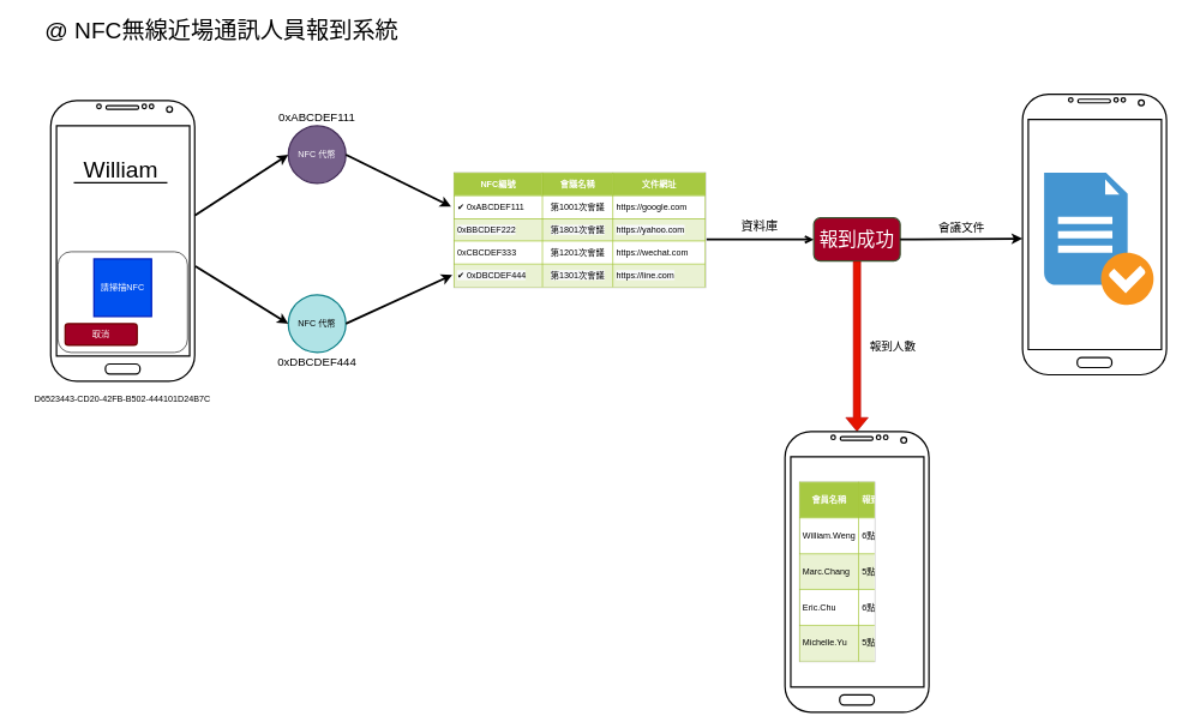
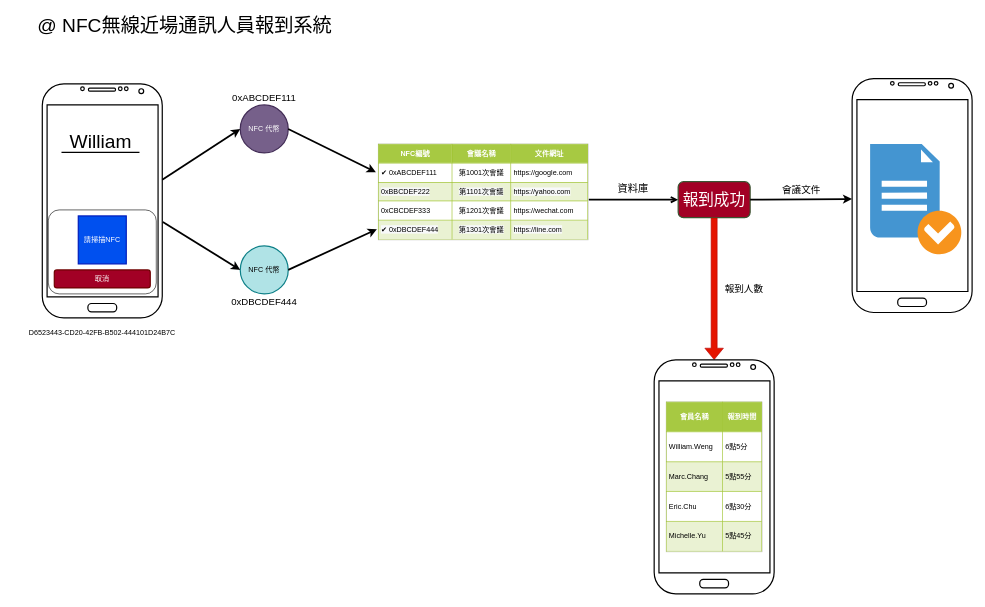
- <mxCell id="8" value="&lt;table border=&quot;1&quot; width=&quot;100%&quot; cellpadding=&quot;4&quot; style=&quot;width: 100% ; height: 100% ; border-collapse: collapse&quot;&gt;&lt;tbody&gt;&lt;tr style=&quot;background-color: #a7c942 ; color: #ffffff ; border: 1px solid #98bf21&quot;&gt;&lt;th align=&quot;left&quot; style=&quot;text-align: center&quot;&gt;NFC編號&lt;/th&gt;&lt;th align=&quot;left&quot; style=&quot;text-align: center&quot;&gt;會議名稱&lt;/th&gt;&lt;th align=&quot;left&quot; style=&quot;text-align: center&quot;&gt;文件網址&lt;/th&gt;&lt;/tr&gt;&lt;tr style=&quot;border: 1px solid #98bf21&quot;&gt;&lt;td&gt;✔ 0xABCDEF111&lt;/td&gt;&lt;td style=&quot;text-align: center&quot;&gt;第1001次會議&lt;/td&gt;&lt;td&gt;https://google.com&lt;/td&gt;&lt;/tr&gt;&lt;tr style=&quot;background-color: #eaf2d3 ; border: 1px solid #98bf21&quot;&gt;&lt;td&gt;&lt;span style=&quot;text-align: center ; white-space: normal ; background-color: rgb(248 , 249 , 250)&quot;&gt;0xBBCDEF222&lt;/span&gt;&lt;/td&gt;&lt;td style=&quot;text-align: center&quot;&gt;&lt;span style=&quot;background-color: rgb(248 , 249 , 250)&quot;&gt;第1801次會議&lt;/span&gt;&lt;/td&gt;&lt;td&gt;&lt;span style=&quot;background-color: rgb(248 , 249 , 250)&quot;&gt;https://yahoo.com&lt;/span&gt;&lt;/td&gt;&lt;/tr&gt;&lt;tr style=&quot;border: 1px solid #98bf21&quot;&gt;&lt;td&gt;&lt;span style=&quot;text-align: center ; white-space: normal&quot;&gt;0xCBCDEF333&lt;/span&gt;&lt;/td&gt;&lt;td style=&quot;text-align: center&quot;&gt;第1201次會議&lt;/td&gt;&lt;td&gt;https://wechat.com&lt;/td&gt;&lt;/tr&gt;&lt;tr style=&quot;background-color: #eaf2d3 ; border: 1px solid #98bf21&quot;&gt;&lt;td&gt;&lt;span style=&quot;text-align: center ; white-space: normal ; background-color: rgb(248 , 249 , 250)&quot;&gt;✔ 0xDBCDEF444&lt;/span&gt;&lt;/td&gt;&lt;td style=&quot;text-align: center&quot;&gt;&lt;span style=&quot;background-color: rgb(248 , 249 , 250)&quot;&gt;第1301次會議&lt;/span&gt;&lt;/td&gt;&lt;td&gt;&lt;span style=&quot;background-color: rgb(248 , 249 , 250)&quot;&gt;https://line.com&lt;/span&gt;&lt;br&gt;&lt;/td&gt;&lt;/tr&gt;&lt;/tbody&gt;&lt;/table&gt;" style="text;html=1;strokeColor=#c0c0c0;fillColor=#ffffff;overflow=fill;rounded=0;" parent="1" vertex="1"><mxGeometry x="630" y="239" width="350" height="160" as="geometry" /></mxCell>
+ <mxCell id="8" value="&lt;table border=&quot;1&quot; width=&quot;100%&quot; cellpadding=&quot;4&quot; style=&quot;width: 100% ; height: 100% ; border-collapse: collapse&quot;&gt;&lt;tbody&gt;&lt;tr style=&quot;background-color: #a7c942 ; color: #ffffff ; border: 1px solid #98bf21&quot;&gt;&lt;th align=&quot;left&quot; style=&quot;text-align: center&quot;&gt;NFC編號&lt;/th&gt;&lt;th align=&quot;left&quot; style=&quot;text-align: center&quot;&gt;會議名稱&lt;/th&gt;&lt;th align=&quot;left&quot; style=&quot;text-align: center&quot;&gt;文件網址&lt;/th&gt;&lt;/tr&gt;&lt;tr style=&quot;border: 1px solid #98bf21&quot;&gt;&lt;td&gt;✔ 0xABCDEF111&lt;/td&gt;&lt;td style=&quot;text-align: center&quot;&gt;第1001次會議&lt;/td&gt;&lt;td&gt;https://google.com&lt;/td&gt;&lt;/tr&gt;&lt;tr style=&quot;background-color: #eaf2d3 ; border: 1px solid #98bf21&quot;&gt;&lt;td&gt;&lt;span style=&quot;text-align: center ; white-space: normal ; background-color: rgb(248 , 249 , 250)&quot;&gt;0xBBCDEF222&lt;/span&gt;&lt;/td&gt;&lt;td style=&quot;text-align: center&quot;&gt;&lt;span style=&quot;background-color: rgb(248 , 249 , 250)&quot;&gt;第1101次會議&lt;/span&gt;&lt;/td&gt;&lt;td&gt;&lt;span style=&quot;background-color: rgb(248 , 249 , 250)&quot;&gt;https://yahoo.com&lt;/span&gt;&lt;/td&gt;&lt;/tr&gt;&lt;tr style=&quot;border: 1px solid #98bf21&quot;&gt;&lt;td&gt;&lt;span style=&quot;text-align: center ; white-space: normal&quot;&gt;0xCBCDEF333&lt;/span&gt;&lt;/td&gt;&lt;td style=&quot;text-align: center&quot;&gt;第1201次會議&lt;/td&gt;&lt;td&gt;https://wechat.com&lt;/td&gt;&lt;/tr&gt;&lt;tr style=&quot;background-color: #eaf2d3 ; border: 1px solid #98bf21&quot;&gt;&lt;td&gt;&lt;span style=&quot;text-align: center ; white-space: normal ; background-color: rgb(248 , 249 , 250)&quot;&gt;✔ 0xDBCDEF444&lt;/span&gt;&lt;/td&gt;&lt;td style=&quot;text-align: center&quot;&gt;&lt;span style=&quot;background-color: rgb(248 , 249 , 250)&quot;&gt;第1301次會議&lt;/span&gt;&lt;/td&gt;&lt;td&gt;&lt;span style=&quot;background-color: rgb(248 , 249 , 250)&quot;&gt;https://line.com&lt;/span&gt;&lt;br&gt;&lt;/td&gt;&lt;/tr&gt;&lt;/tbody&gt;&lt;/table&gt;" style="text;html=1;strokeColor=#c0c0c0;fillColor=#ffffff;overflow=fill;rounded=0;" parent="1" vertex="1"><mxGeometry x="630" y="239" width="350" height="160" as="geometry" /></mxCell>
- <mxCell id="4" value="取消" style="rounded=1;whiteSpace=wrap;html=1;strokeWidth=2;fillColor=#a20025;strokeColor=#6F0000;fontColor=#ffffff;" parent="1" vertex="1"><mxGeometry x="90" y="449" width="100" height="30" as="geometry" /></mxCell>
+ <mxCell id="4" value="取消" style="rounded=1;whiteSpace=wrap;html=1;strokeWidth=2;fillColor=#a20025;strokeColor=#6F0000;fontColor=#ffffff;" parent="1" vertex="1"><mxGeometry x="90" y="449" width="160" height="30" as="geometry" /></mxCell>
- <mxCell id="24" value="&lt;table border=&quot;1&quot; width=&quot;100%&quot; cellpadding=&quot;4&quot; style=&quot;width: 100% ; height: 100% ; border-collapse: collapse&quot;&gt;&lt;tbody&gt;&lt;tr style=&quot;background-color: #a7c942 ; color: #ffffff ; border: 1px solid #98bf21&quot;&gt;&lt;th align=&quot;left&quot; style=&quot;text-align: center&quot;&gt;會員名稱&lt;/th&gt;&lt;th align=&quot;left&quot; style=&quot;text-align: center&quot;&gt;報到時間&lt;/th&gt;&lt;/tr&gt;&lt;tr style=&quot;border: 1px solid #98bf21&quot;&gt;&lt;td&gt;William.Weng&lt;/td&gt;&lt;td&gt;6點5分&lt;/td&gt;&lt;/tr&gt;&lt;tr style=&quot;background-color: #eaf2d3 ; border: 1px solid #98bf21&quot;&gt;&lt;td&gt;Marc.Chang&lt;/td&gt;&lt;td&gt;5點55分&lt;/td&gt;&lt;/tr&gt;&lt;tr style=&quot;border: 1px solid #98bf21&quot;&gt;&lt;td&gt;Eric.Chu&lt;/td&gt;&lt;td&gt;6點30分&lt;/td&gt;&lt;/tr&gt;&lt;tr style=&quot;background-color: #eaf2d3 ; border: 1px solid #98bf21&quot;&gt;&lt;td&gt;Michelle.Yu&lt;/td&gt;&lt;td&gt;5點45分&lt;/td&gt;&lt;/tr&gt;&lt;/tbody&gt;&lt;/table&gt;" style="text;html=1;strokeColor=#c0c0c0;fillColor=#ffffff;overflow=fill;rounded=0;fontSize=12;" parent="1" vertex="1"><mxGeometry x="1110" y="669" width="105" height="250" as="geometry" /></mxCell>
+ <mxCell id="24" value="&lt;table border=&quot;1&quot; width=&quot;100%&quot; cellpadding=&quot;4&quot; style=&quot;width: 100% ; height: 100% ; border-collapse: collapse&quot;&gt;&lt;tbody&gt;&lt;tr style=&quot;background-color: #a7c942 ; color: #ffffff ; border: 1px solid #98bf21&quot;&gt;&lt;th align=&quot;left&quot; style=&quot;text-align: center&quot;&gt;會員名稱&lt;/th&gt;&lt;th align=&quot;left&quot; style=&quot;text-align: center&quot;&gt;報到時間&lt;/th&gt;&lt;/tr&gt;&lt;tr style=&quot;border: 1px solid #98bf21&quot;&gt;&lt;td&gt;William.Weng&lt;/td&gt;&lt;td&gt;6點5分&lt;/td&gt;&lt;/tr&gt;&lt;tr style=&quot;background-color: #eaf2d3 ; border: 1px solid #98bf21&quot;&gt;&lt;td&gt;Marc.Chang&lt;/td&gt;&lt;td&gt;5點55分&lt;/td&gt;&lt;/tr&gt;&lt;tr style=&quot;border: 1px solid #98bf21&quot;&gt;&lt;td&gt;Eric.Chu&lt;/td&gt;&lt;td&gt;6點30分&lt;/td&gt;&lt;/tr&gt;&lt;tr style=&quot;background-color: #eaf2d3 ; border: 1px solid #98bf21&quot;&gt;&lt;td&gt;Michelle.Yu&lt;/td&gt;&lt;td&gt;5點45分&lt;/td&gt;&lt;/tr&gt;&lt;/tbody&gt;&lt;/table&gt;" style="text;html=1;strokeColor=#c0c0c0;fillColor=#ffffff;overflow=fill;rounded=0;fontSize=12;" parent="1" vertex="1"><mxGeometry x="1110" y="669" width="160" height="250" as="geometry" /></mxCell>
